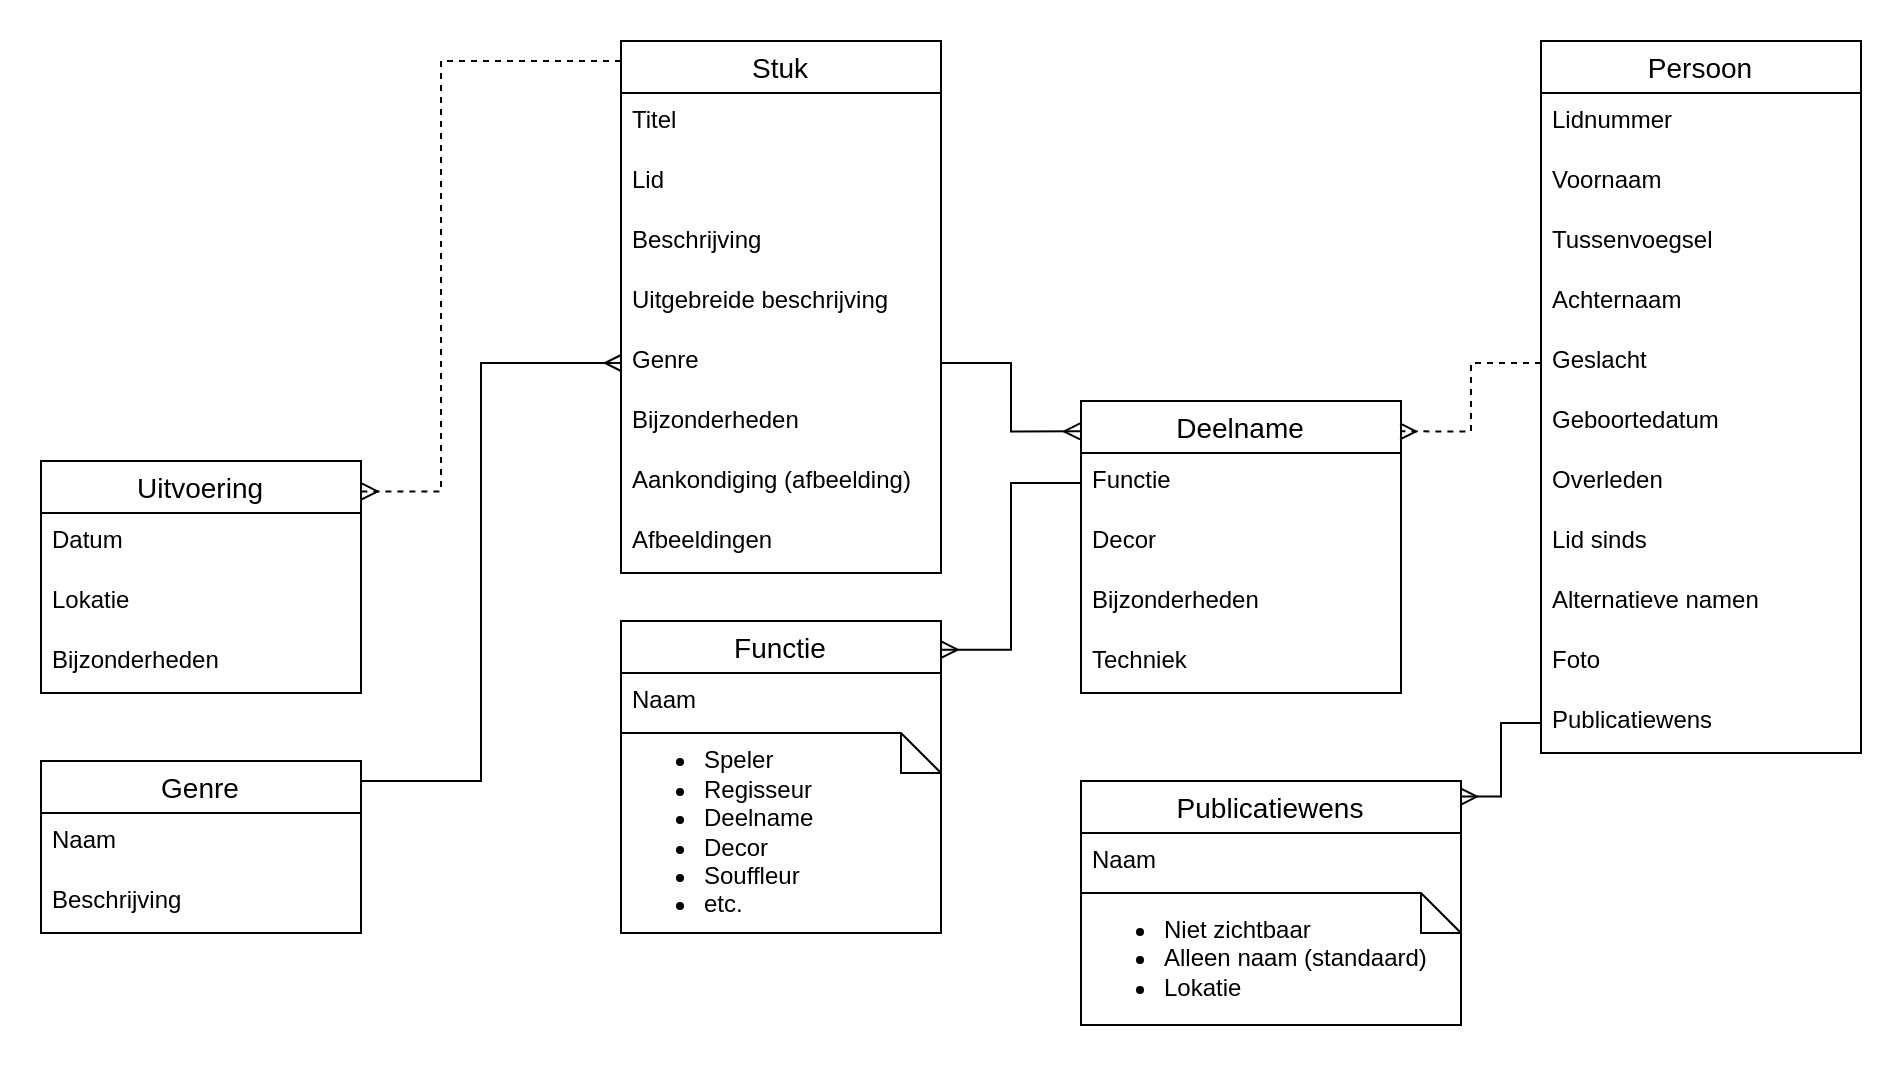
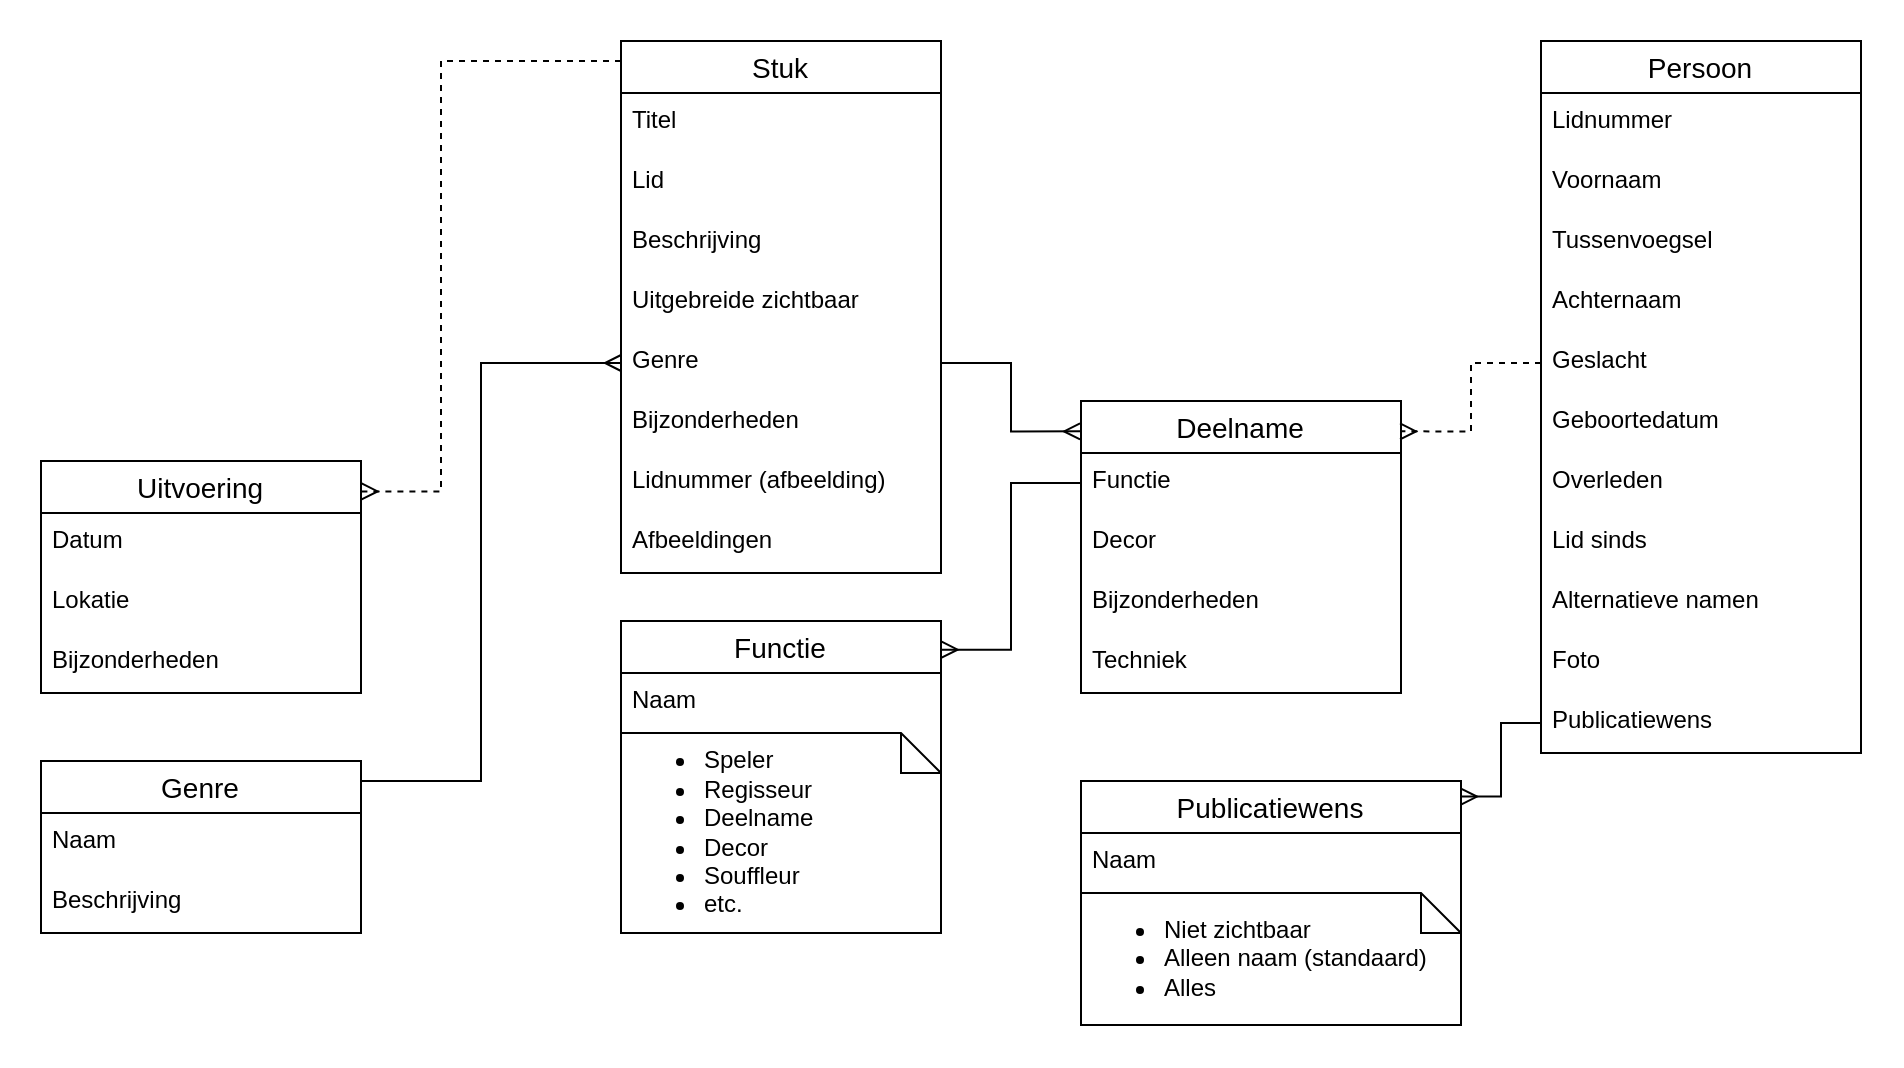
- <mxCell id="7" value="Uitgebreide beschrijving" style="text;strokeColor=none;fillColor=none;spacingLeft=4;spacingRight=4;overflow=hidden;rotatable=0;points=[[0,0.5],[1,0.5]];portConstraint=eastwest;fontSize=12;" vertex="1" parent="3"><mxGeometry y="116" width="160" height="30" as="geometry" /></mxCell>
+ <mxCell id="7" value="Uitgebreide zichtbaar" style="text;strokeColor=none;fillColor=none;spacingLeft=4;spacingRight=4;overflow=hidden;rotatable=0;points=[[0,0.5],[1,0.5]];portConstraint=eastwest;fontSize=12;" vertex="1" parent="3"><mxGeometry y="116" width="160" height="30" as="geometry" /></mxCell>
- <mxCell id="10" value="Aankondiging (afbeelding)" style="text;strokeColor=none;fillColor=none;spacingLeft=4;spacingRight=4;overflow=hidden;rotatable=0;points=[[0,0.5],[1,0.5]];portConstraint=eastwest;fontSize=12;" vertex="1" parent="3"><mxGeometry y="206" width="160" height="30" as="geometry" /></mxCell>
+ <mxCell id="10" value="Lidnummer (afbeelding)" style="text;strokeColor=none;fillColor=none;spacingLeft=4;spacingRight=4;overflow=hidden;rotatable=0;points=[[0,0.5],[1,0.5]];portConstraint=eastwest;fontSize=12;" vertex="1" parent="3"><mxGeometry y="206" width="160" height="30" as="geometry" /></mxCell>
- <mxCell id="45" value="&lt;ul&gt;&lt;li&gt;Niet zichtbaar&lt;/li&gt;&lt;li&gt;Alleen naam (standaard)&lt;/li&gt;&lt;li&gt;Lokatie&lt;/li&gt;&lt;/ul&gt;" style="shape=note;size=20;whiteSpace=wrap;html=1;align=left;" vertex="1" parent="43"><mxGeometry y="56" width="190" height="66" as="geometry" /></mxCell>
+ <mxCell id="45" value="&lt;ul&gt;&lt;li&gt;Niet zichtbaar&lt;/li&gt;&lt;li&gt;Alleen naam (standaard)&lt;/li&gt;&lt;li&gt;Alles&lt;/li&gt;&lt;/ul&gt;" style="shape=note;size=20;whiteSpace=wrap;html=1;align=left;" vertex="1" parent="43"><mxGeometry y="56" width="190" height="66" as="geometry" /></mxCell>
